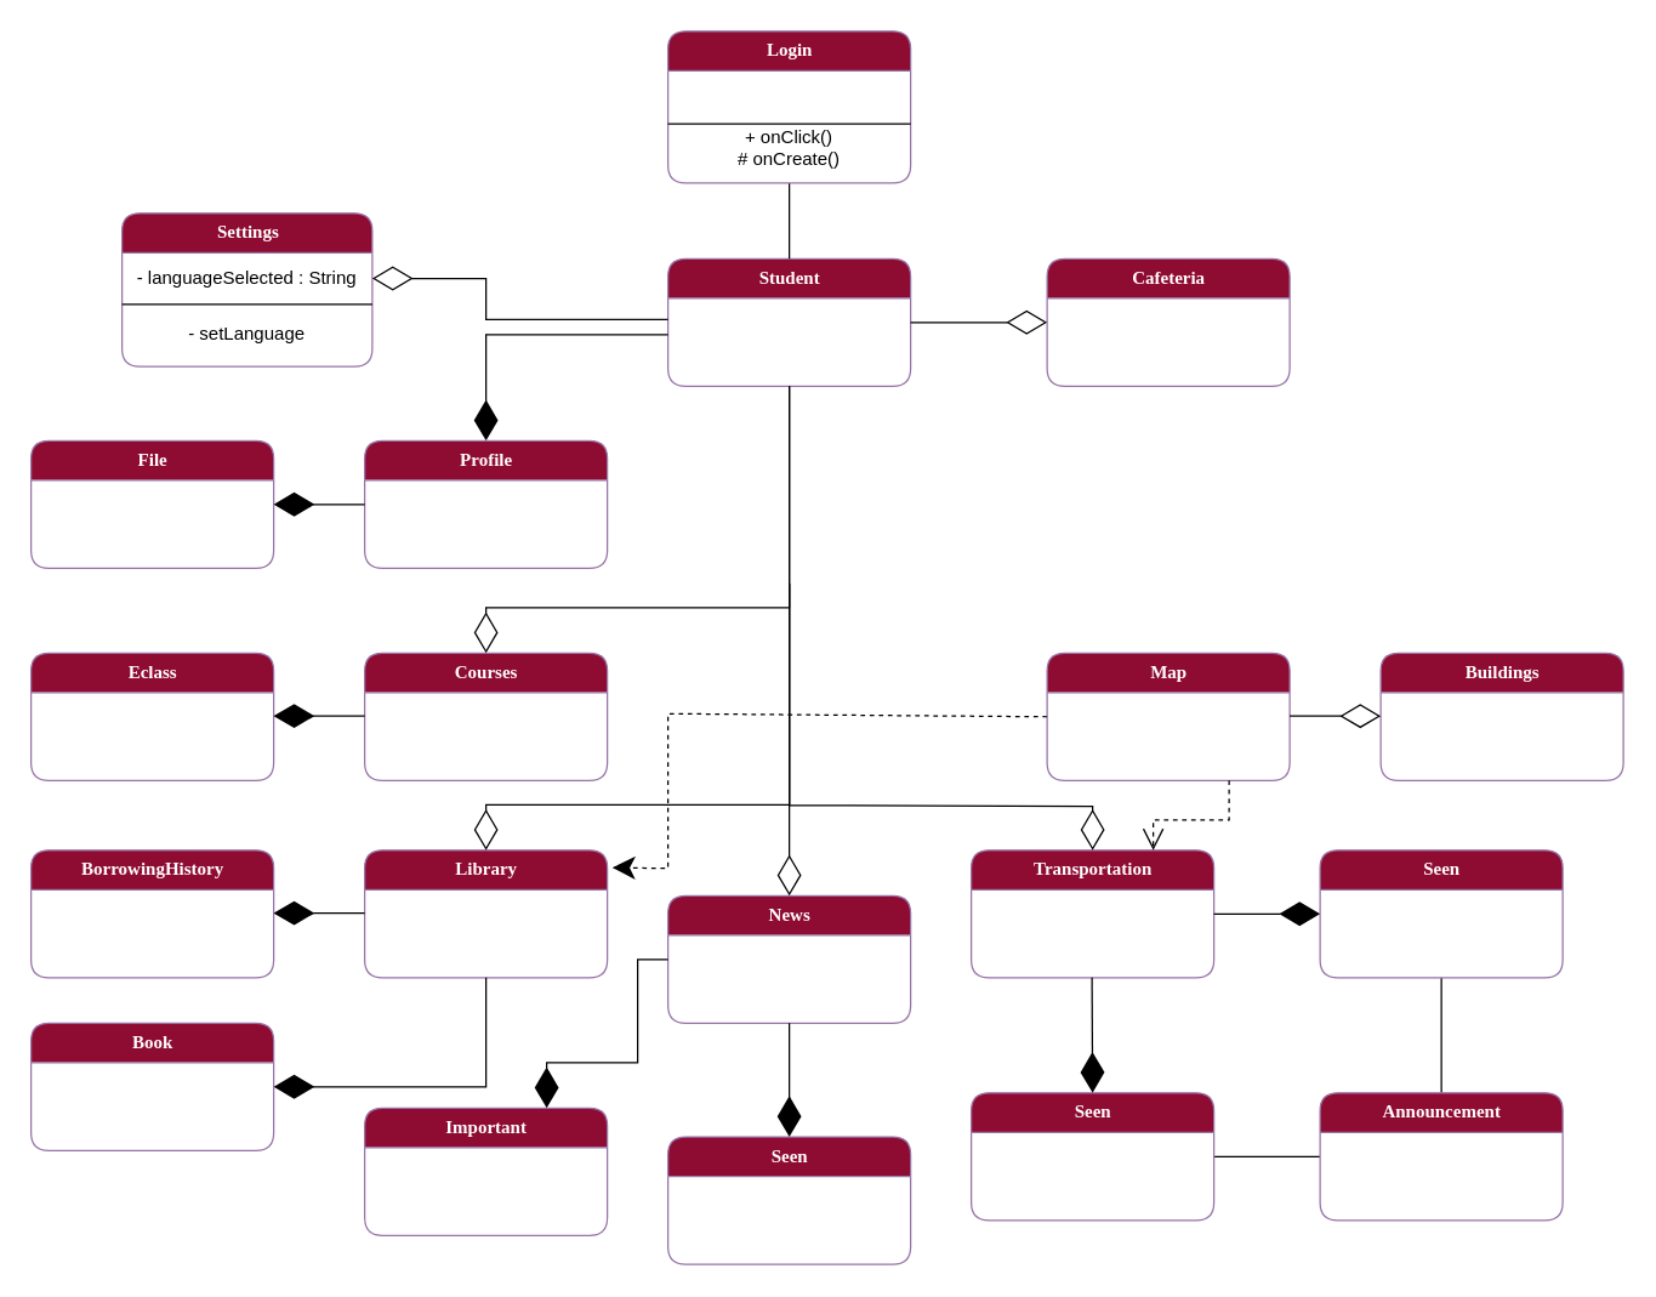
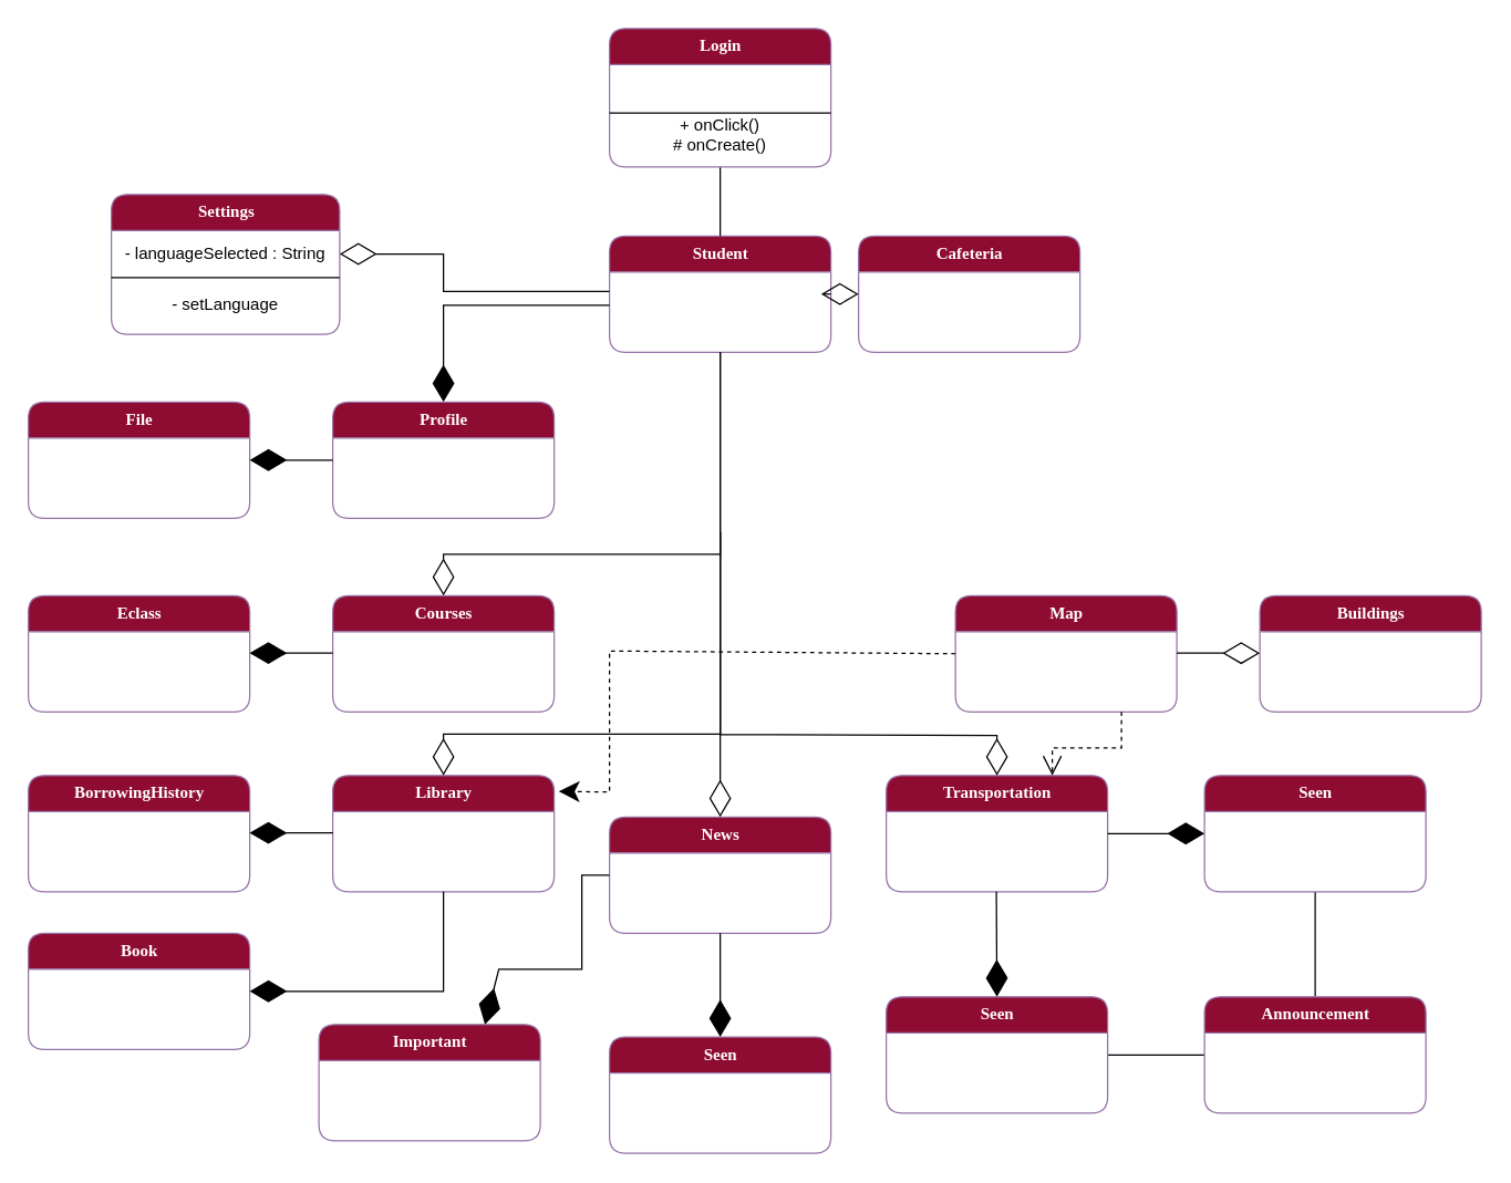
- <mxCell id="30" value="&lt;font color=&quot;#ffffff&quot;&gt;&lt;b&gt;Cafeteria&lt;/b&gt;&lt;/font&gt;" style="swimlane;html=1;fontStyle=0;childLayout=stackLayout;horizontal=1;startSize=26;fillColor=#8e0b32;horizontalStack=0;resizeParent=1;resizeLast=0;collapsible=1;marginBottom=0;swimlaneFillColor=#ffffff;align=center;rounded=1;shadow=0;comic=0;labelBackgroundColor=none;strokeWidth=1;fontFamily=Verdana;fontSize=12;strokeColor=#9673a6;" vertex="1" parent="1"><mxGeometry x="690" y="170" width="160" height="84" as="geometry"><mxRectangle x="289.94" y="-10" width="100" height="30" as="alternateBounds" /></mxGeometry></mxCell>
+ <mxCell id="30" value="&lt;font color=&quot;#ffffff&quot;&gt;&lt;b&gt;Cafeteria&lt;/b&gt;&lt;/font&gt;" style="swimlane;html=1;fontStyle=0;childLayout=stackLayout;horizontal=1;startSize=26;fillColor=#8e0b32;horizontalStack=0;resizeParent=1;resizeLast=0;collapsible=1;marginBottom=0;swimlaneFillColor=#ffffff;align=center;rounded=1;shadow=0;comic=0;labelBackgroundColor=none;strokeWidth=1;fontFamily=Verdana;fontSize=12;strokeColor=#9673a6;" vertex="1" parent="1"><mxGeometry x="620" y="170" width="160" height="84" as="geometry"><mxRectangle x="289.94" y="-10" width="100" height="30" as="alternateBounds" /></mxGeometry></mxCell>
- <mxCell id="33" value="&lt;font color=&quot;#ffffff&quot;&gt;&lt;b&gt;Important&lt;/b&gt;&lt;/font&gt;" style="swimlane;html=1;fontStyle=0;childLayout=stackLayout;horizontal=1;startSize=26;fillColor=#8e0b32;horizontalStack=0;resizeParent=1;resizeLast=0;collapsible=1;marginBottom=0;swimlaneFillColor=#ffffff;align=center;rounded=1;shadow=0;comic=0;labelBackgroundColor=none;strokeWidth=1;fontFamily=Verdana;fontSize=12;strokeColor=#9673a6;" vertex="1" parent="1"><mxGeometry x="240" y="730" width="160" height="84" as="geometry" /></mxCell>
+ <mxCell id="33" value="&lt;font color=&quot;#ffffff&quot;&gt;&lt;b&gt;Important&lt;/b&gt;&lt;/font&gt;" style="swimlane;html=1;fontStyle=0;childLayout=stackLayout;horizontal=1;startSize=26;fillColor=#8e0b32;horizontalStack=0;resizeParent=1;resizeLast=0;collapsible=1;marginBottom=0;swimlaneFillColor=#ffffff;align=center;rounded=1;shadow=0;comic=0;labelBackgroundColor=none;strokeWidth=1;fontFamily=Verdana;fontSize=12;strokeColor=#9673a6;" vertex="1" parent="1"><mxGeometry x="230" y="740" width="160" height="84" as="geometry" /></mxCell>
